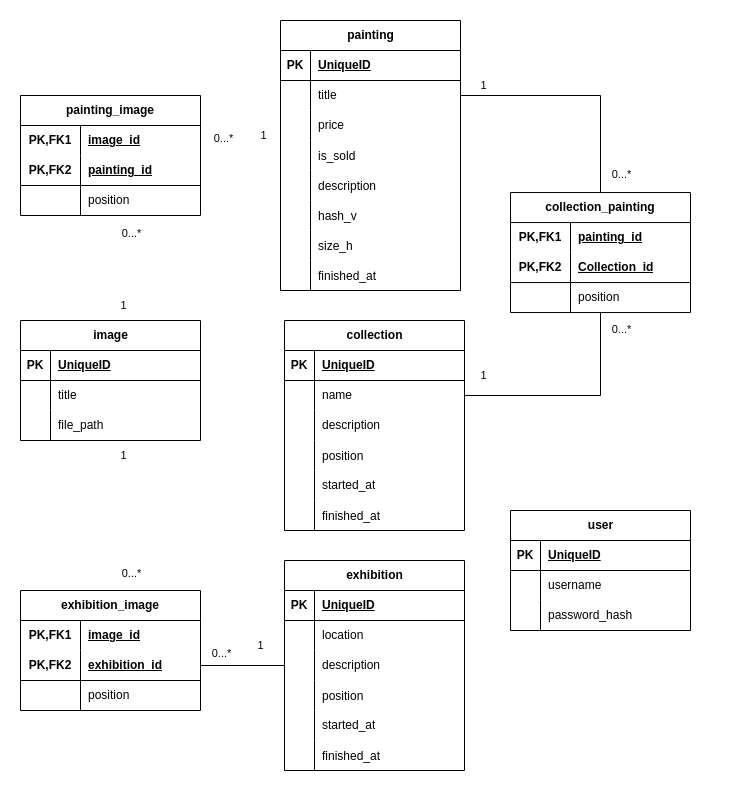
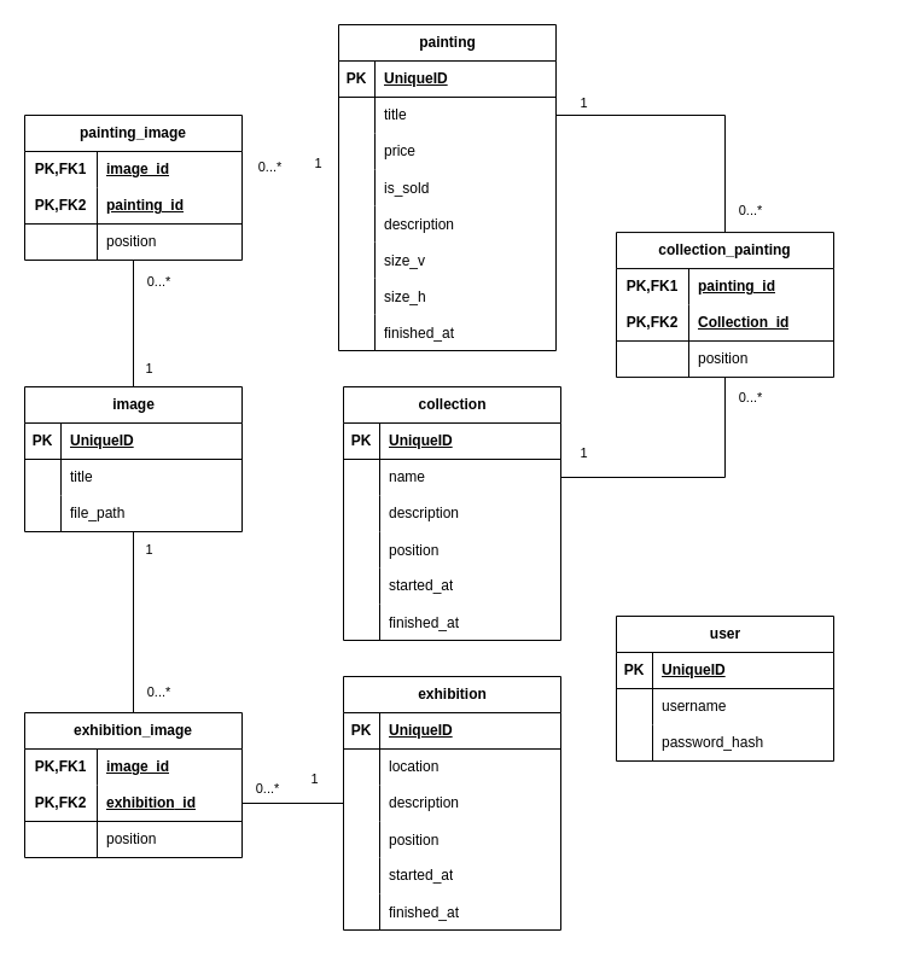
- <mxCell id="20" value="hash_v" style="shape=partialRectangle;connectable=0;fillColor=none;top=0;left=0;bottom=0;right=0;align=left;spacingLeft=6;overflow=hidden;" parent="18" vertex="1"><mxGeometry x="30" width="150" height="30" as="geometry"><mxRectangle width="150" height="30" as="alternateBounds" /></mxGeometry></mxCell>
+ <mxCell id="20" value="size_v" style="shape=partialRectangle;connectable=0;fillColor=none;top=0;left=0;bottom=0;right=0;align=left;spacingLeft=6;overflow=hidden;" parent="18" vertex="1"><mxGeometry x="30" width="150" height="30" as="geometry"><mxRectangle width="150" height="30" as="alternateBounds" /></mxGeometry></mxCell>
+ <mxCell id="83" style="edgeStyle=orthogonalEdgeStyle;rounded=0;orthogonalLoop=1;jettySize=auto;html=1;endArrow=none;startFill=0;" parent="1" source="84" target="73" edge="1"><mxGeometry relative="1" as="geometry" /></mxCell>
+ <mxCell id="72" style="edgeStyle=orthogonalEdgeStyle;rounded=0;orthogonalLoop=1;jettySize=auto;html=1;endArrow=none;startFill=0;" parent="1" source="73" target="117" edge="1"><mxGeometry relative="1" as="geometry" /></mxCell>
